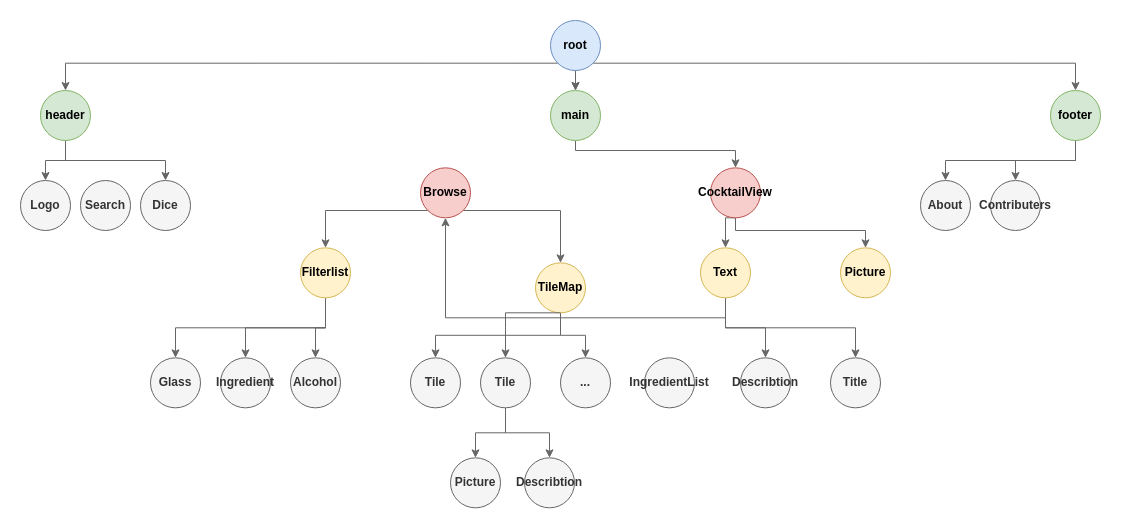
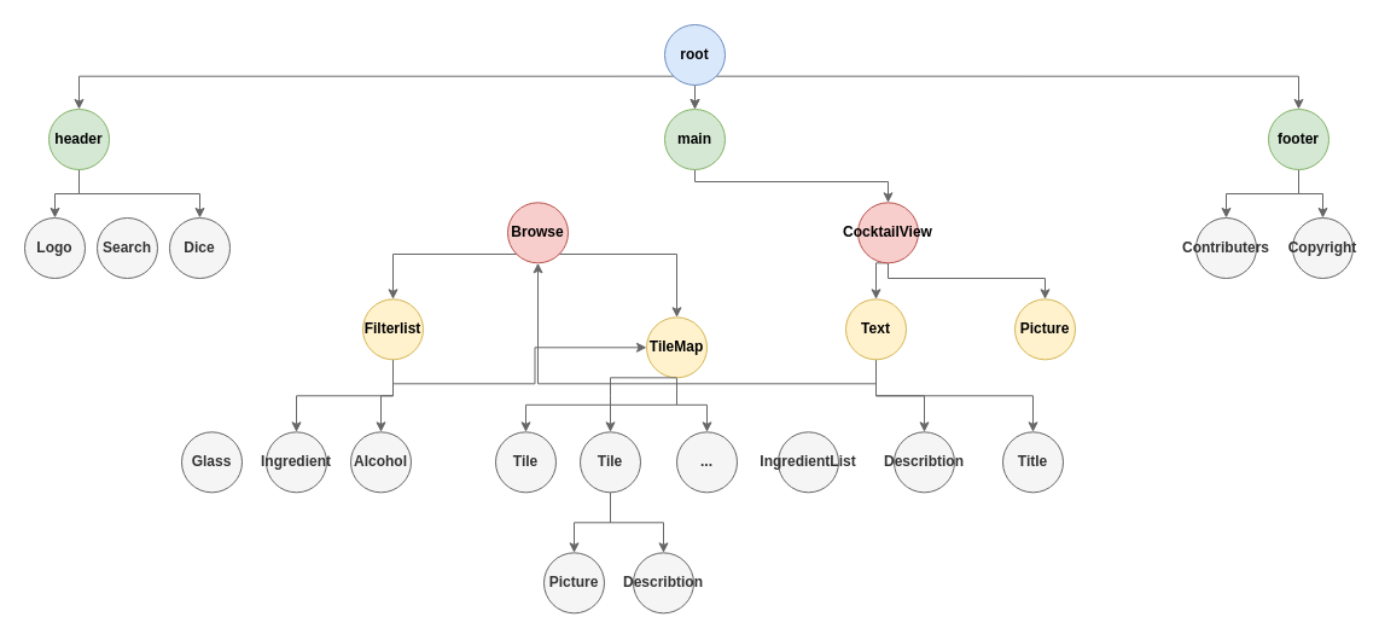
- <mxCell id="12" style="edgeStyle=orthogonalEdgeStyle;rounded=0;orthogonalLoop=1;jettySize=auto;html=1;exitX=0.5;exitY=1;exitDx=0;exitDy=0;entryX=0.5;entryY=0;entryDx=0;entryDy=0;fillColor=#f5f5f5;strokeColor=#666666;fontSize=12;fontStyle=1" parent="1" source="13" target="47" edge="1"><mxGeometry relative="1" as="geometry" /></mxCell>
+ <mxCell id="10" style="edgeStyle=orthogonalEdgeStyle;rounded=0;orthogonalLoop=1;jettySize=auto;html=1;exitX=0.5;exitY=1;exitDx=0;exitDy=0;entryX=0.5;entryY=0;entryDx=0;entryDy=0;fillColor=#f5f5f5;strokeColor=#666666;fontSize=12;fontStyle=1" parent="1" source="13" target="45" edge="1"><mxGeometry relative="1" as="geometry" /></mxCell>
- <mxCell id="47" value="About" style="ellipse;whiteSpace=wrap;html=1;fillColor=#f5f5f5;strokeColor=#666666;fontColor=#333333;fontSize=12;fontStyle=1" parent="1" vertex="1"><mxGeometry x="920" y="180" width="50" height="50" as="geometry" /></mxCell>
+ <mxCell id="45" value="Copyright" style="ellipse;whiteSpace=wrap;html=1;fillColor=#f5f5f5;strokeColor=#666666;fontColor=#333333;fontSize=12;fontStyle=1" parent="1" vertex="1"><mxGeometry x="1070" y="180" width="50" height="50" as="geometry" /></mxCell>
- <mxCell id="18" style="edgeStyle=orthogonalEdgeStyle;rounded=0;orthogonalLoop=1;jettySize=auto;html=1;exitX=0.5;exitY=1;exitDx=0;exitDy=0;entryX=0.5;entryY=0;entryDx=0;entryDy=0;fillColor=#f5f5f5;strokeColor=#666666;fontSize=12;fontStyle=1" parent="1" source="19" target="48" edge="1"><mxGeometry relative="1" as="geometry" /></mxCell>
+ <mxCell id="18" style="edgeStyle=orthogonalEdgeStyle;rounded=0;orthogonalLoop=1;jettySize=auto;html=1;exitX=0.5;exitY=1;exitDx=0;exitDy=0;fillColor=#f5f5f5;strokeColor=#666666;fontSize=12;fontStyle=1;" parent="1" source="19" target="22" edge="1"><mxGeometry relative="1" as="geometry" /></mxCell>
